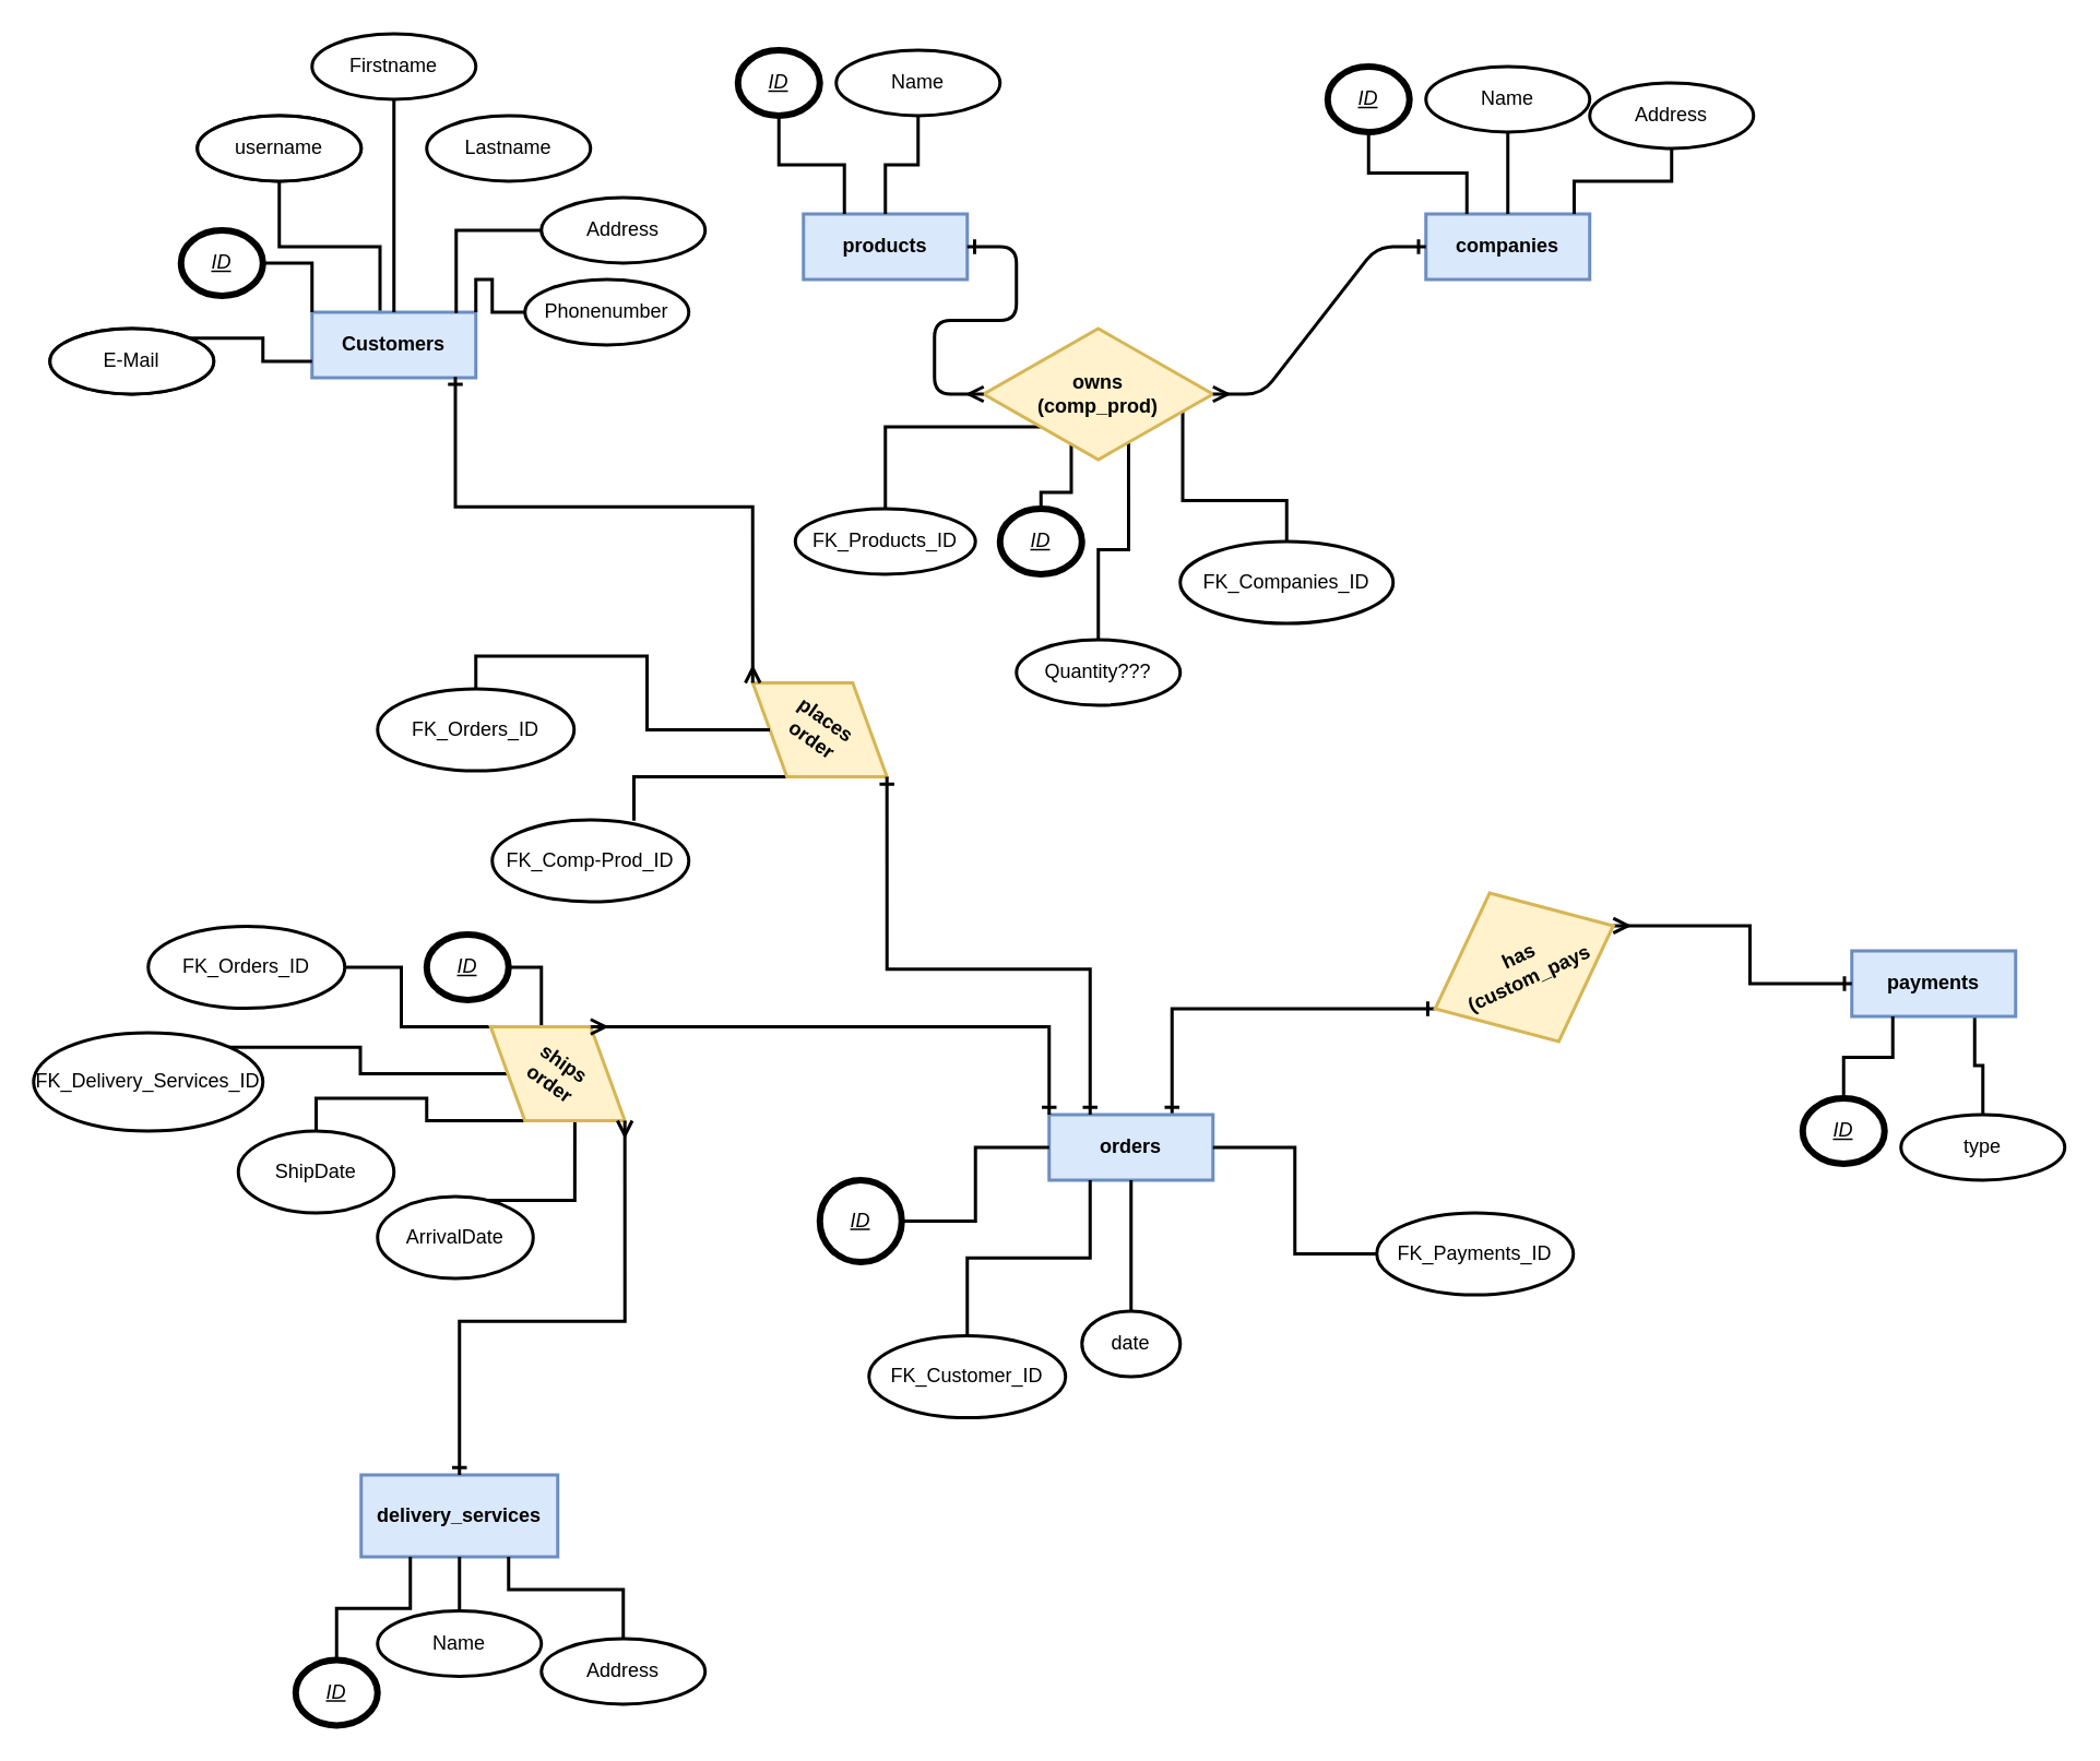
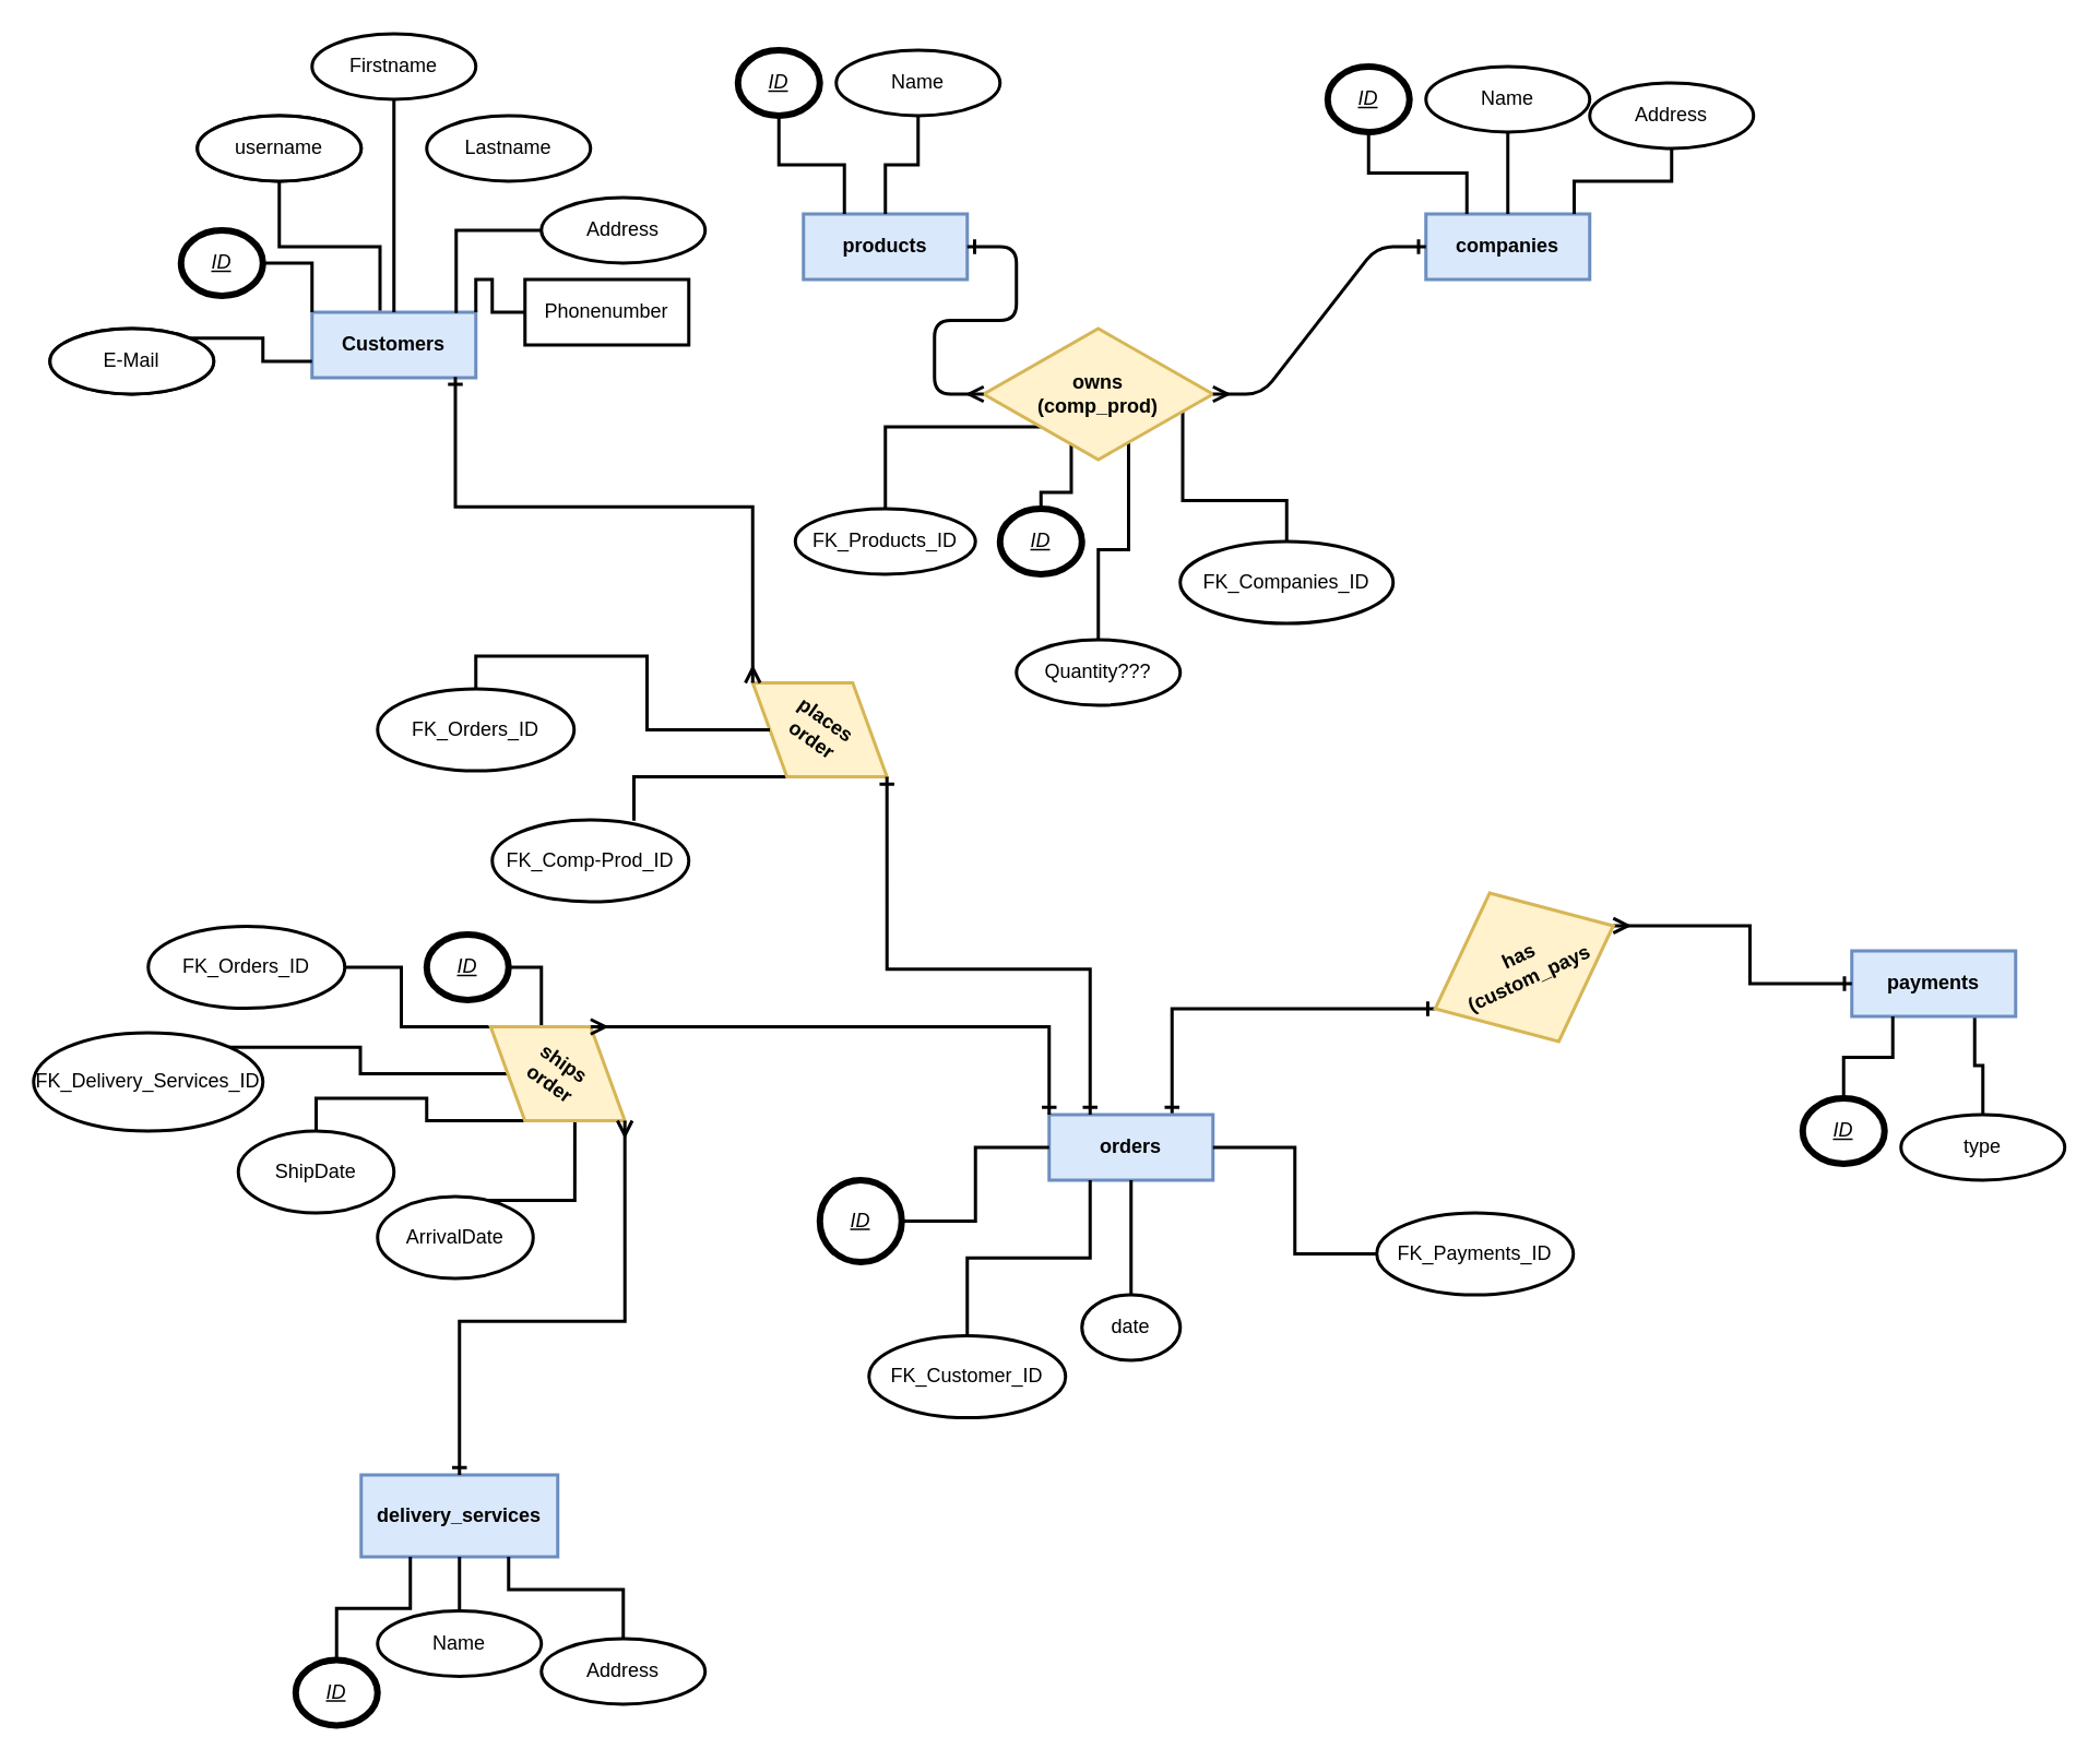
- <mxCell id="27" value="Phonenumber" style="ellipse;whiteSpace=wrap;html=1;align=center;strokeWidth=2;" vertex="1" parent="13"><mxGeometry x="290" y="150" width="100" height="40" as="geometry" /></mxCell>
+ <mxCell id="27" value="Phonenumber" style="whiteSpace=wrap;html=1;align=center;strokeWidth=2;rounded=0;" vertex="1" parent="13"><mxGeometry x="290" y="150" width="100" height="40" as="geometry" /></mxCell>
- <mxCell id="62" value="date" style="ellipse;whiteSpace=wrap;html=1;align=center;strokeWidth=2;" vertex="1" parent="59"><mxGeometry x="160" y="120" width="60" height="40" as="geometry" /></mxCell>
+ <mxCell id="62" value="date" style="ellipse;whiteSpace=wrap;html=1;align=center;strokeWidth=2;" vertex="1" parent="59"><mxGeometry x="160" y="110" width="60" height="40" as="geometry" /></mxCell>
